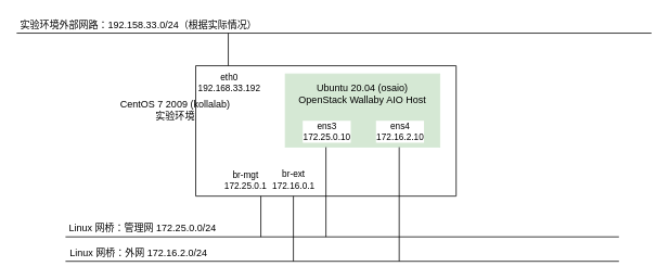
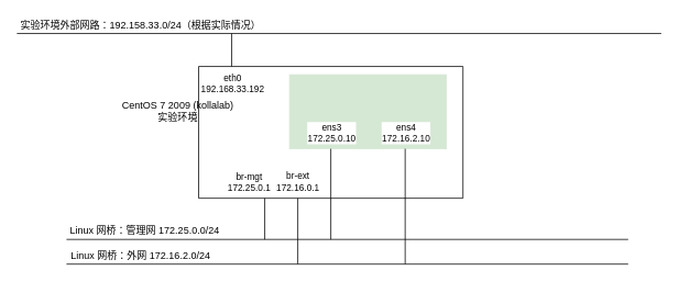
- <mxCell id="20" value="Ubuntu 20.04 (osaio)&lt;br&gt;OpenStack Wallaby AIO Host" style="text;html=1;strokeColor=none;fillColor=none;align=center;verticalAlign=middle;whiteSpace=wrap;rounded=0;" parent="1" vertex="1"><mxGeometry x="355" y="90" width="180" height="50" as="geometry" /></mxCell>
